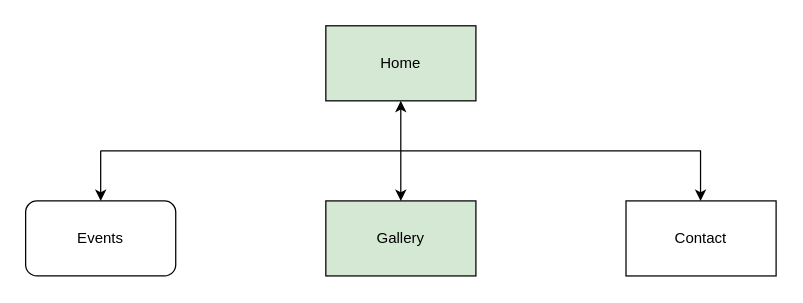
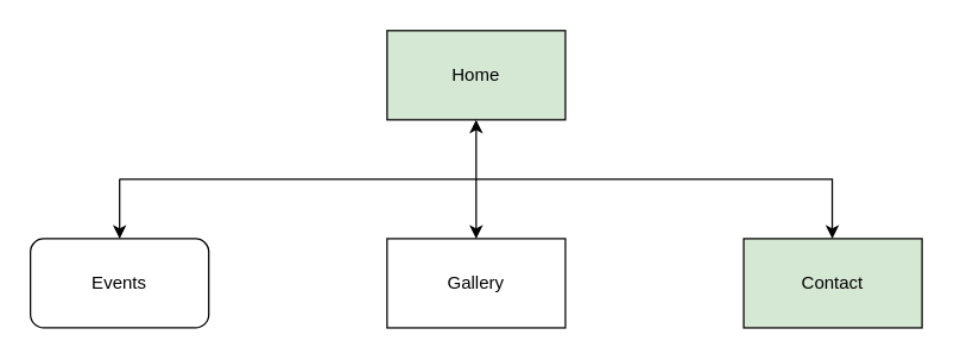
- <mxCell id="4" value="Gallery" style="rounded=0;whiteSpace=wrap;html=1;fillColor=#d5e8d4;" parent="1" vertex="1"><mxGeometry x="260" y="160" width="120" height="60" as="geometry" /></mxCell>
+ <mxCell id="4" value="Gallery" style="rounded=0;whiteSpace=wrap;html=1;" parent="1" vertex="1"><mxGeometry x="260" y="160" width="120" height="60" as="geometry" /></mxCell>
- <mxCell id="3" value="Contact" style="rounded=0;whiteSpace=wrap;html=1;" parent="1" vertex="1"><mxGeometry x="500" y="160" width="120" height="60" as="geometry" /></mxCell>
+ <mxCell id="3" value="Contact" style="rounded=0;whiteSpace=wrap;html=1;fillColor=#d5e8d4;" parent="1" vertex="1"><mxGeometry x="500" y="160" width="120" height="60" as="geometry" /></mxCell>
